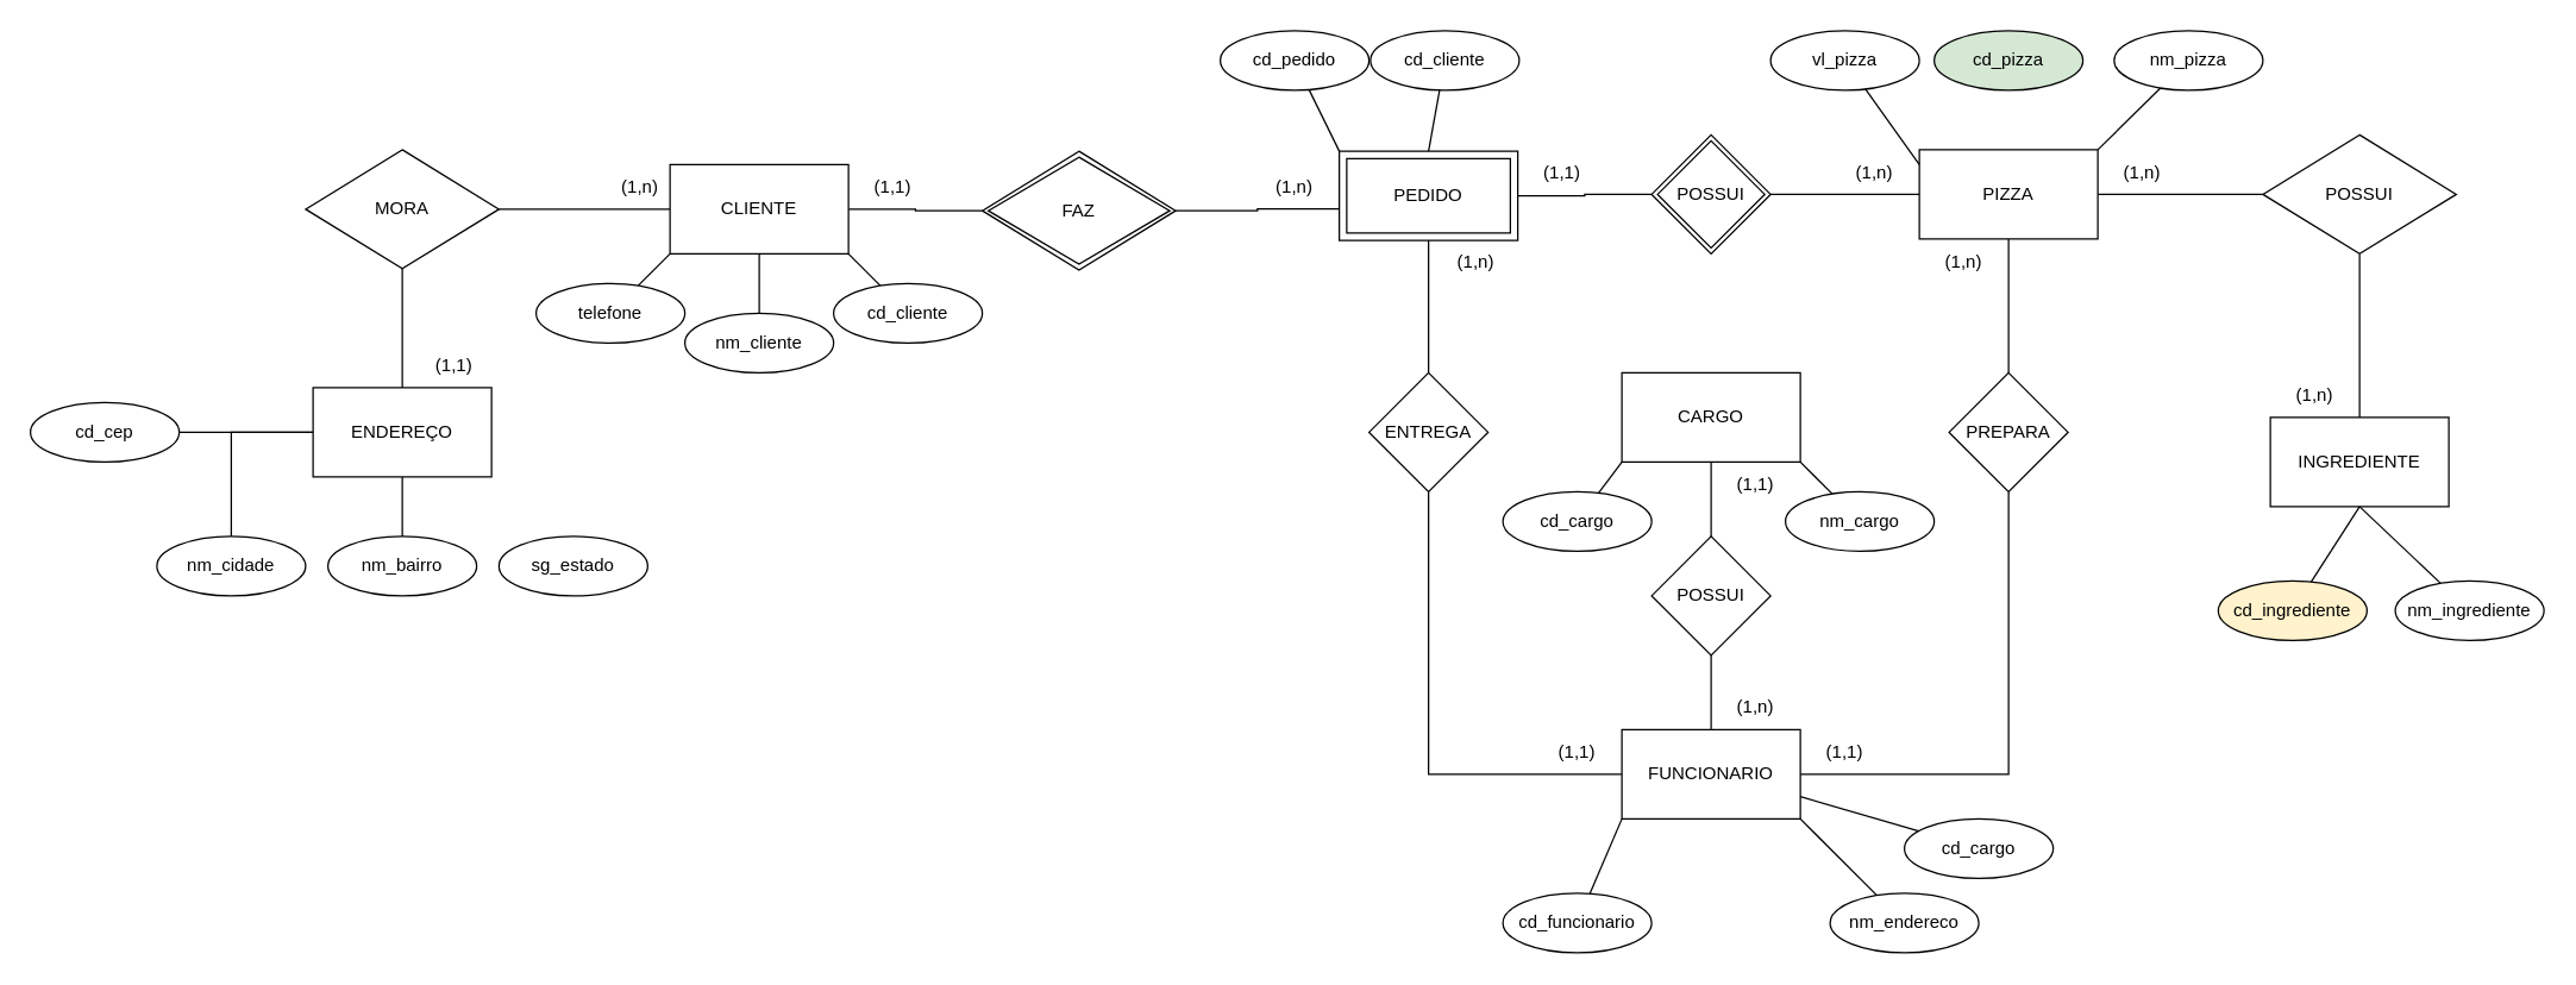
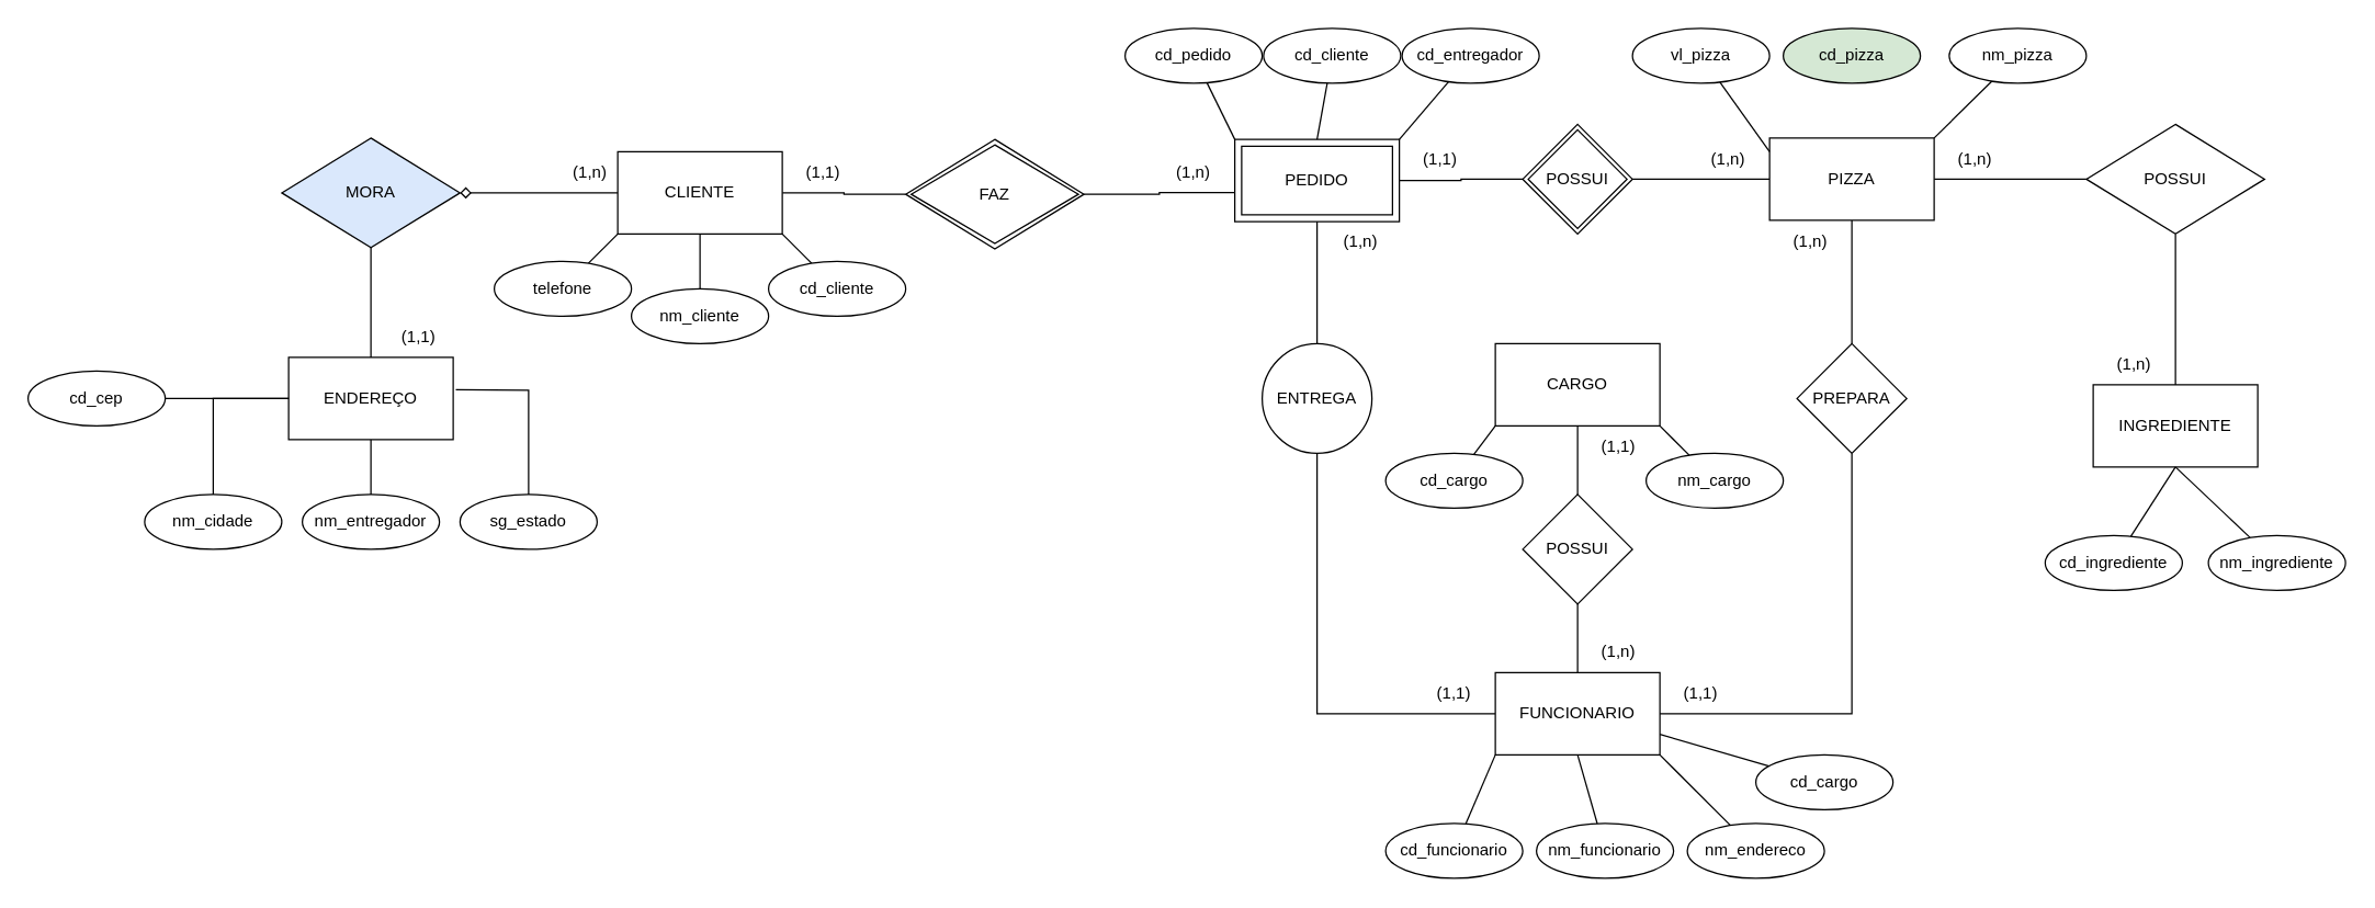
+ <mxCell id="41" value="cd_entregador" style="ellipse;whiteSpace=wrap;html=1;align=center;" vertex="1" parent="1"><mxGeometry x="1022" y="20" width="100" height="40" as="geometry" /></mxCell>
+ <mxCell id="40" style="edgeStyle=none;rounded=0;orthogonalLoop=1;jettySize=auto;html=1;entryX=1;entryY=0;entryDx=0;entryDy=0;endArrow=none;endFill=0;" edge="1" parent="1" source="41" target="7"><mxGeometry relative="1" as="geometry" /></mxCell>
- <mxCell id="17" value="MORA" style="rhombus;whiteSpace=wrap;html=1;" vertex="1" parent="1"><mxGeometry x="205" y="100" width="130" height="80" as="geometry" /></mxCell>
+ <mxCell id="17" value="MORA" style="rhombus;whiteSpace=wrap;html=1;fillColor=#dae8fc;" vertex="1" parent="1"><mxGeometry x="205" y="100" width="130" height="80" as="geometry" /></mxCell>
- <mxCell id="12" style="edgeStyle=orthogonalEdgeStyle;rounded=0;orthogonalLoop=1;jettySize=auto;html=1;entryX=1;entryY=0.5;entryDx=0;entryDy=0;endArrow=none;endFill=0;" edge="1" parent="1" source="15" target="17"><mxGeometry relative="1" as="geometry" /></mxCell>
+ <mxCell id="12" style="edgeStyle=orthogonalEdgeStyle;rounded=0;orthogonalLoop=1;jettySize=auto;html=1;entryX=1;entryY=0.5;entryDx=0;entryDy=0;endArrow=diamond;endFill=0;" edge="1" parent="1" source="15" target="17"><mxGeometry relative="1" as="geometry" /></mxCell>
- <mxCell id="23" value="ENTREGA" style="rhombus;whiteSpace=wrap;html=1;rounded=0;" vertex="1" parent="1"><mxGeometry x="920" y="250" width="80" height="80" as="geometry" /></mxCell>
+ <mxCell id="23" value="ENTREGA" style="ellipse;whiteSpace=wrap;html=1;" vertex="1" parent="1"><mxGeometry x="920" y="250" width="80" height="80" as="geometry" /></mxCell>
+ <mxCell id="31" style="edgeStyle=none;rounded=0;orthogonalLoop=1;jettySize=auto;html=1;entryX=1.016;entryY=0.393;entryDx=0;entryDy=0;entryPerimeter=0;endArrow=none;endFill=0;" edge="1" parent="1" source="32" target="11"><mxGeometry relative="1" as="geometry"><Array as="points"><mxPoint x="385" y="284" /></Array></mxGeometry></mxCell>
- <mxCell id="28" value="nm_bairro" style="ellipse;whiteSpace=wrap;html=1;align=center;" vertex="1" parent="1"><mxGeometry x="220" y="360" width="100" height="40" as="geometry" /></mxCell>
+ <mxCell id="28" value="nm_entregador" style="ellipse;whiteSpace=wrap;html=1;align=center;" vertex="1" parent="1"><mxGeometry x="220" y="360" width="100" height="40" as="geometry" /></mxCell>
- <mxCell id="68" value="cd_ingrediente" style="ellipse;whiteSpace=wrap;html=1;align=center;fillColor=#fff2cc;" vertex="1" parent="1"><mxGeometry x="1491" y="390" width="100" height="40" as="geometry" /></mxCell>
+ <mxCell id="68" value="cd_ingrediente" style="ellipse;whiteSpace=wrap;html=1;align=center;" vertex="1" parent="1"><mxGeometry x="1491" y="390" width="100" height="40" as="geometry" /></mxCell>
+ <mxCell id="48" style="edgeStyle=none;rounded=0;orthogonalLoop=1;jettySize=auto;html=1;entryX=0.5;entryY=1;entryDx=0;entryDy=0;endArrow=none;endFill=0;" edge="1" parent="1" source="49" target="9"><mxGeometry relative="1" as="geometry" /></mxCell>
+ <mxCell id="49" value="nm_funcionario" style="ellipse;whiteSpace=wrap;html=1;align=center;" vertex="1" parent="1"><mxGeometry x="1120" y="600" width="100" height="40" as="geometry" /></mxCell>
